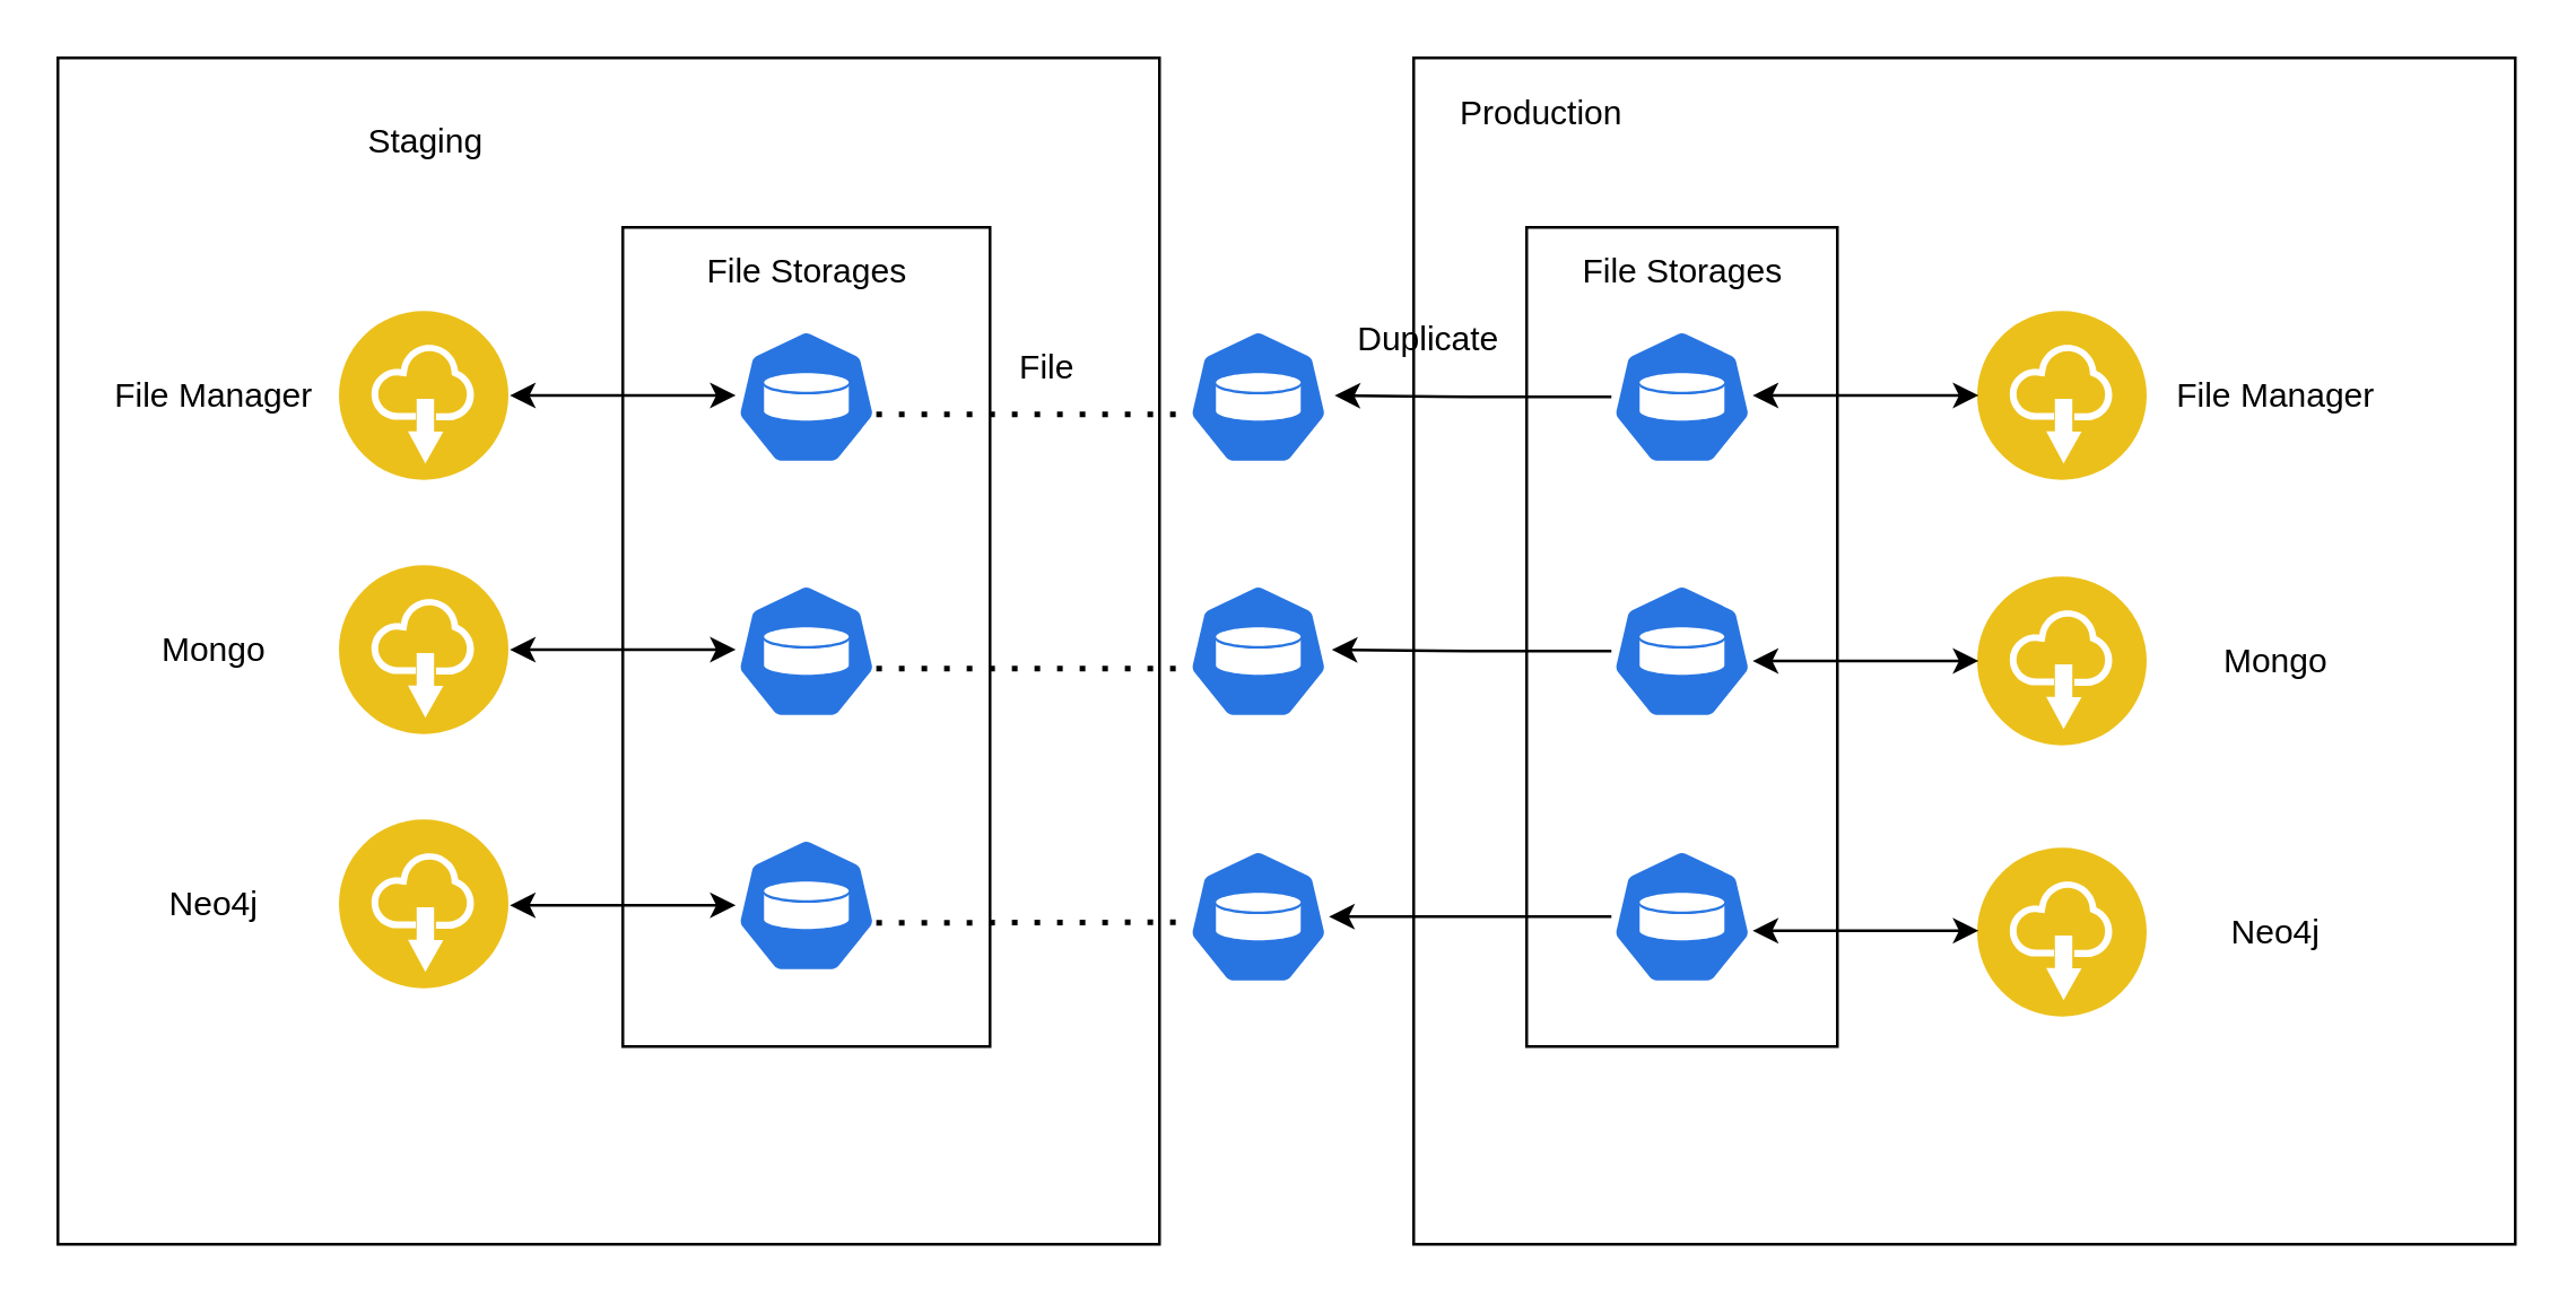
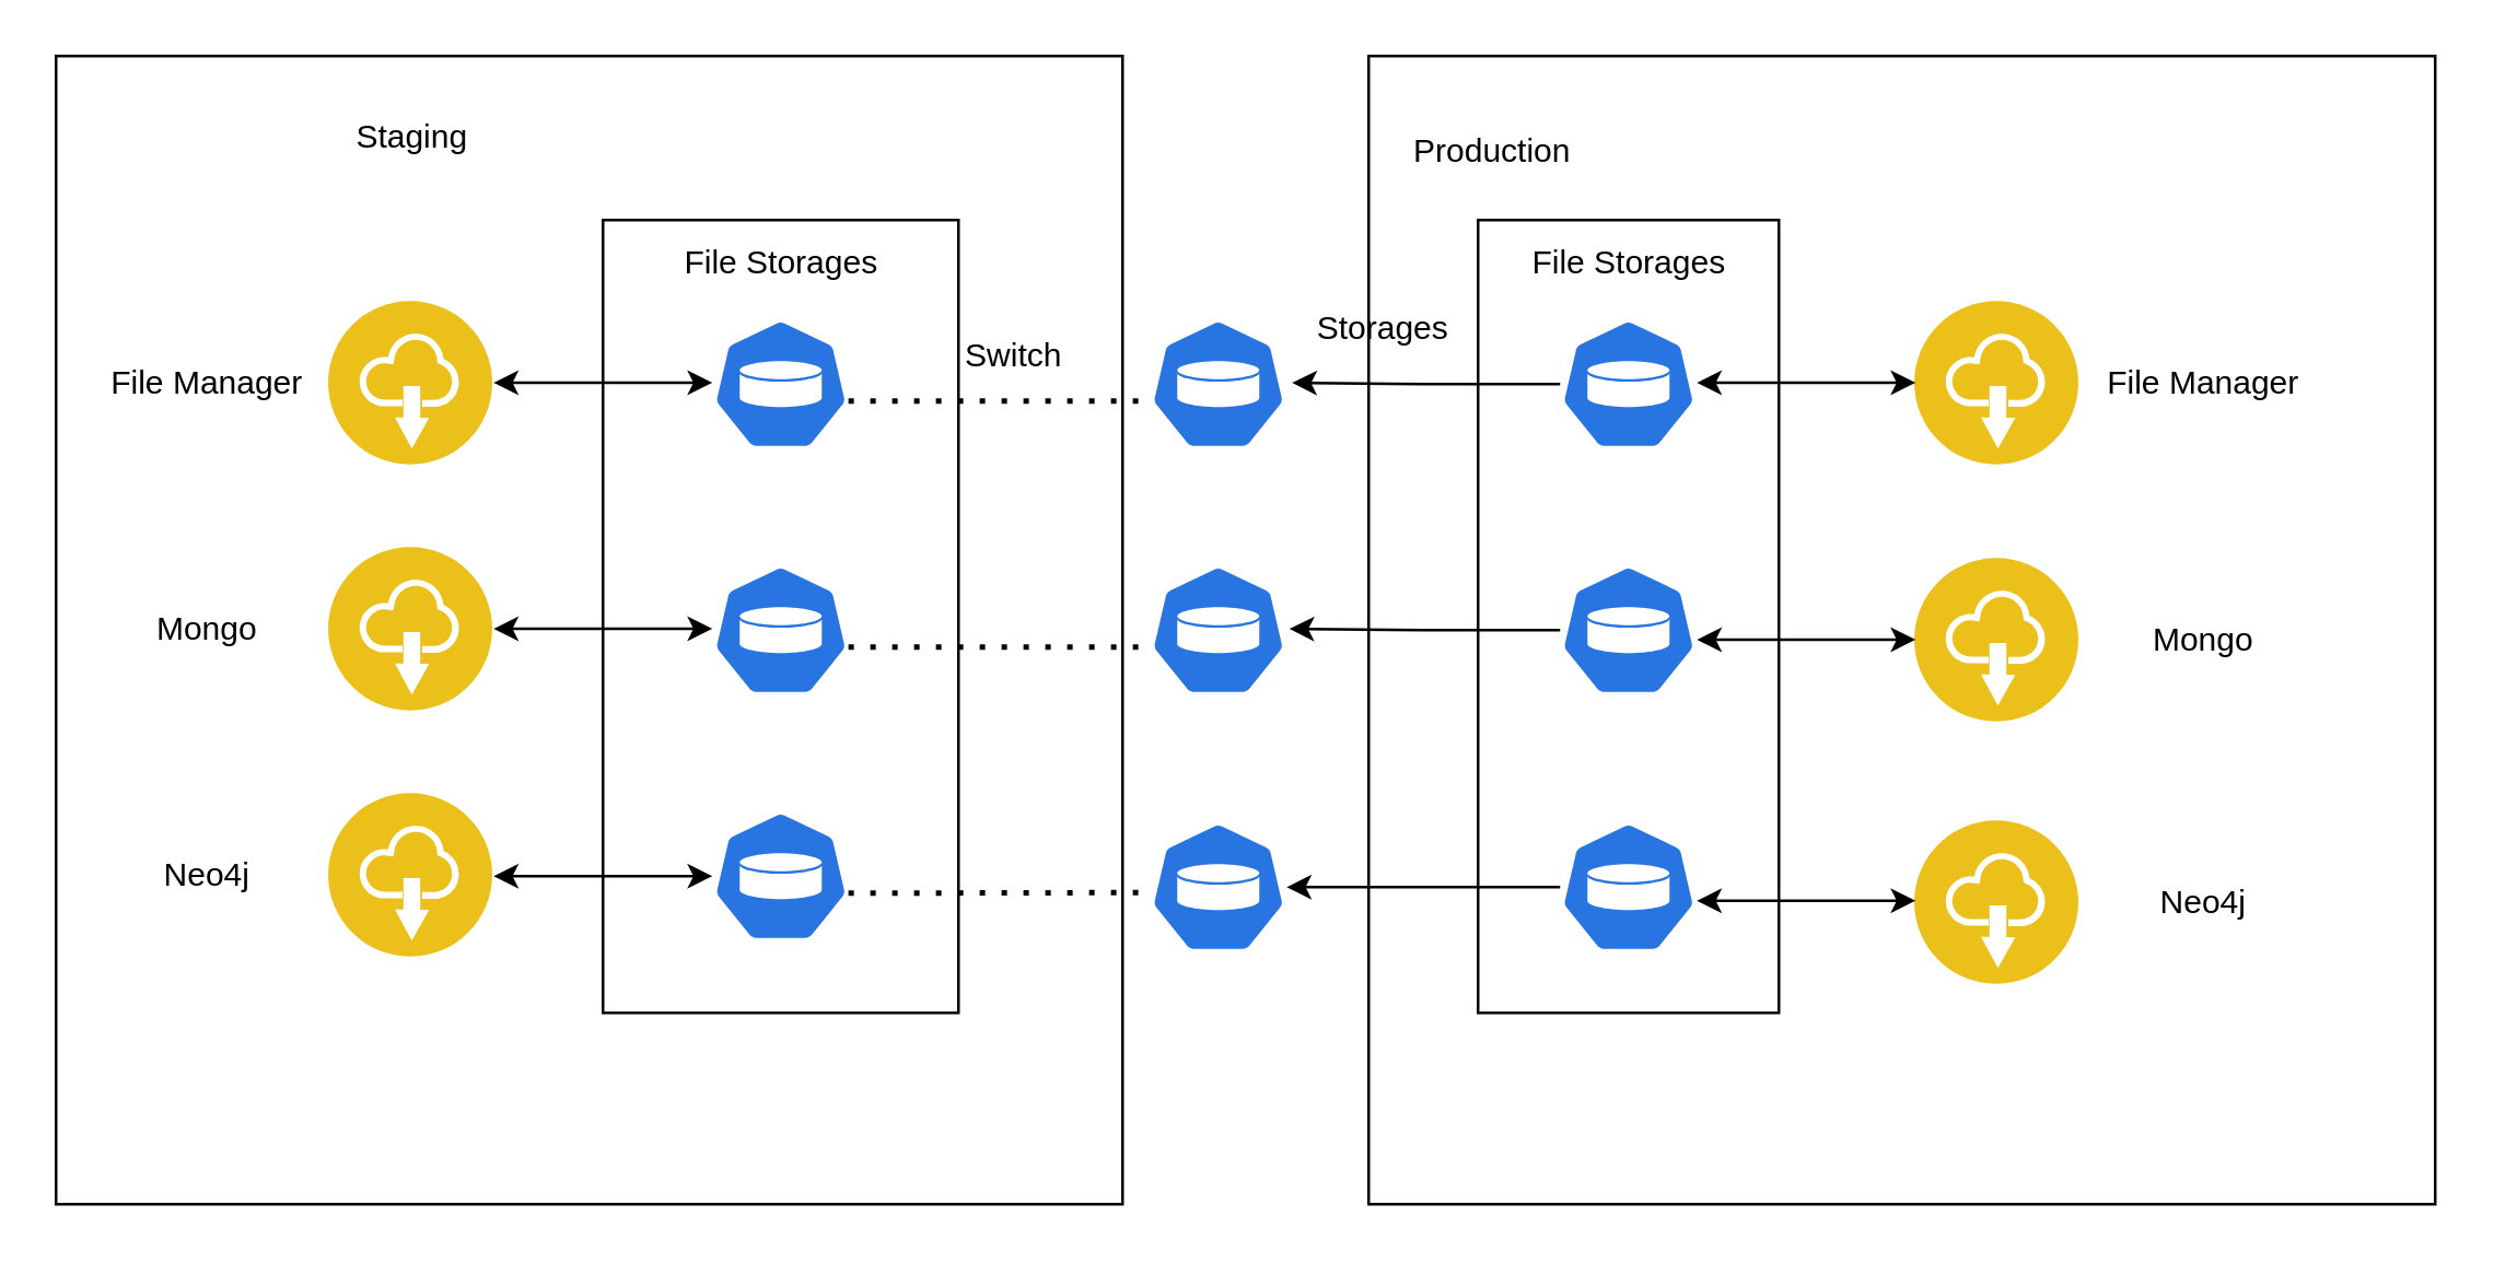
- <mxCell id="37" value="Production" style="text;html=1;align=center;verticalAlign=middle;resizable=0;points=[];autosize=1;strokeColor=none;fillColor=none;" vertex="1" parent="1"><mxGeometry x="510" y="30" width="70" height="20" as="geometry" /></mxCell>
+ <mxCell id="37" value="Production" style="text;html=1;align=center;verticalAlign=middle;resizable=0;points=[];autosize=1;strokeColor=none;fillColor=none;" vertex="1" parent="1"><mxGeometry x="510" y="45" width="70" height="20" as="geometry" /></mxCell>
- <mxCell id="34" value="Duplicate" style="text;html=1;align=center;verticalAlign=middle;resizable=0;points=[];autosize=1;strokeColor=none;fillColor=none;" vertex="1" parent="1"><mxGeometry x="470" y="110" width="70" height="20" as="geometry" /></mxCell>
+ <mxCell id="34" value="Storages" style="text;html=1;align=center;verticalAlign=middle;resizable=0;points=[];autosize=1;strokeColor=none;fillColor=none;" vertex="1" parent="1"><mxGeometry x="470" y="110" width="70" height="20" as="geometry" /></mxCell>
- <mxCell id="42" value="File" style="text;html=1;align=center;verticalAlign=middle;resizable=0;points=[];autosize=1;strokeColor=none;fillColor=none;" vertex="1" parent="1"><mxGeometry x="345" y="120" width="50" height="20" as="geometry" /></mxCell>
+ <mxCell id="42" value="Switch" style="text;html=1;align=center;verticalAlign=middle;resizable=0;points=[];autosize=1;strokeColor=none;fillColor=none;" vertex="1" parent="1"><mxGeometry x="345" y="120" width="50" height="20" as="geometry" /></mxCell>
